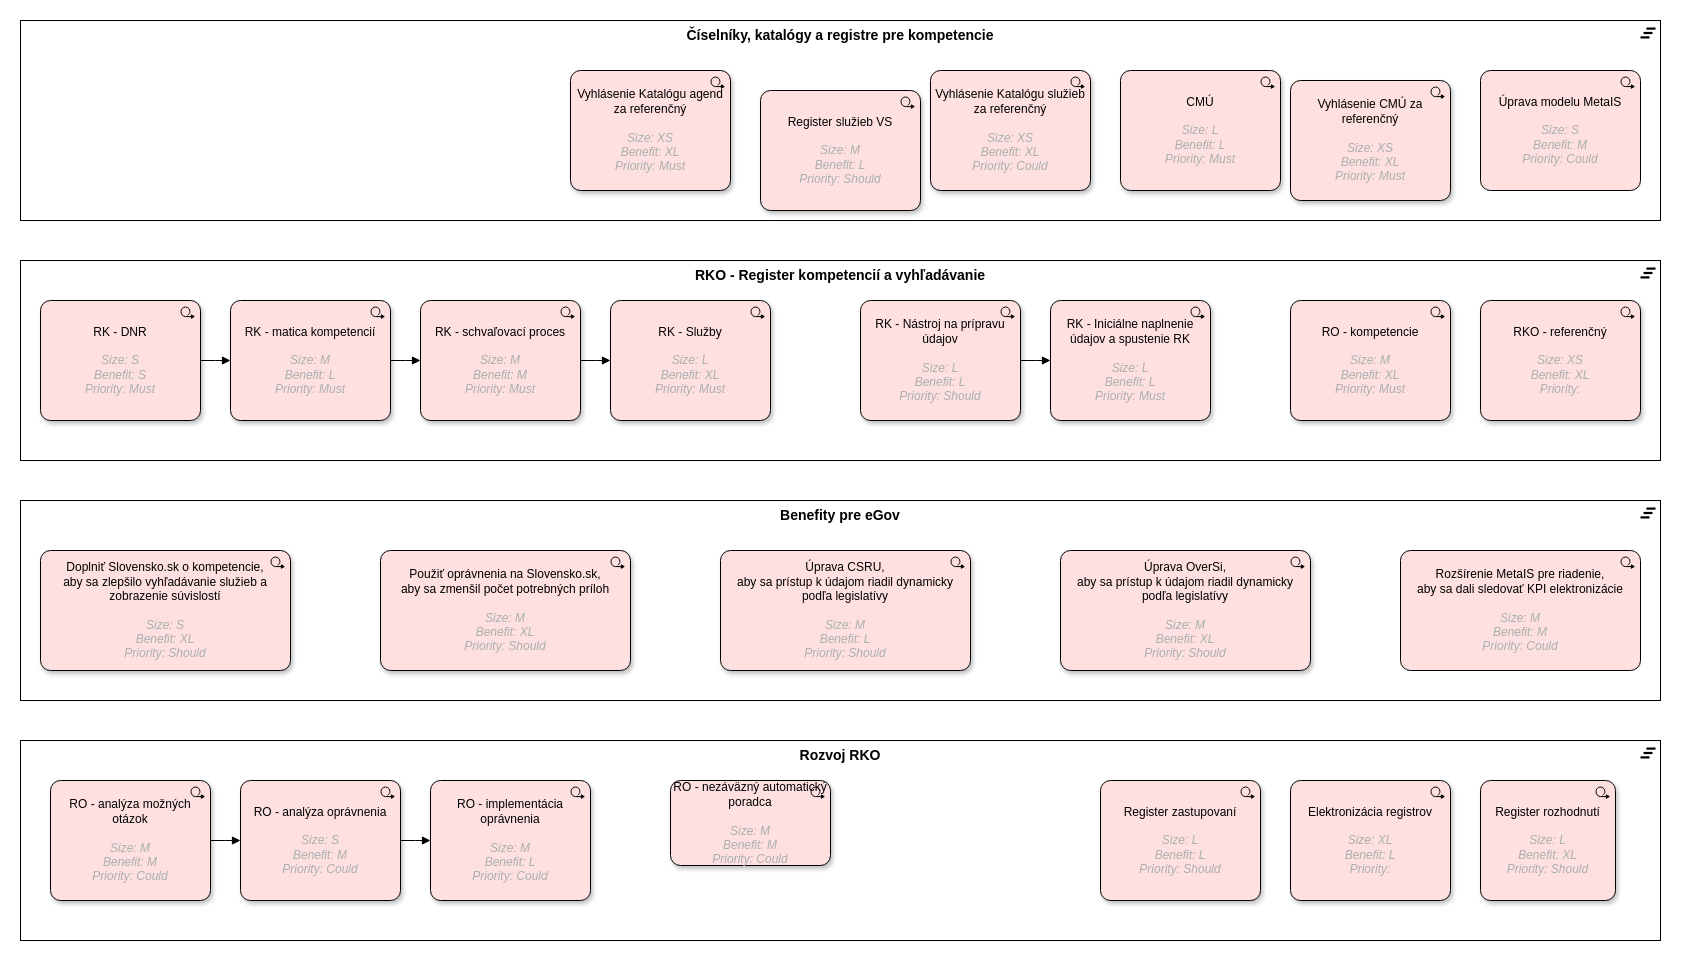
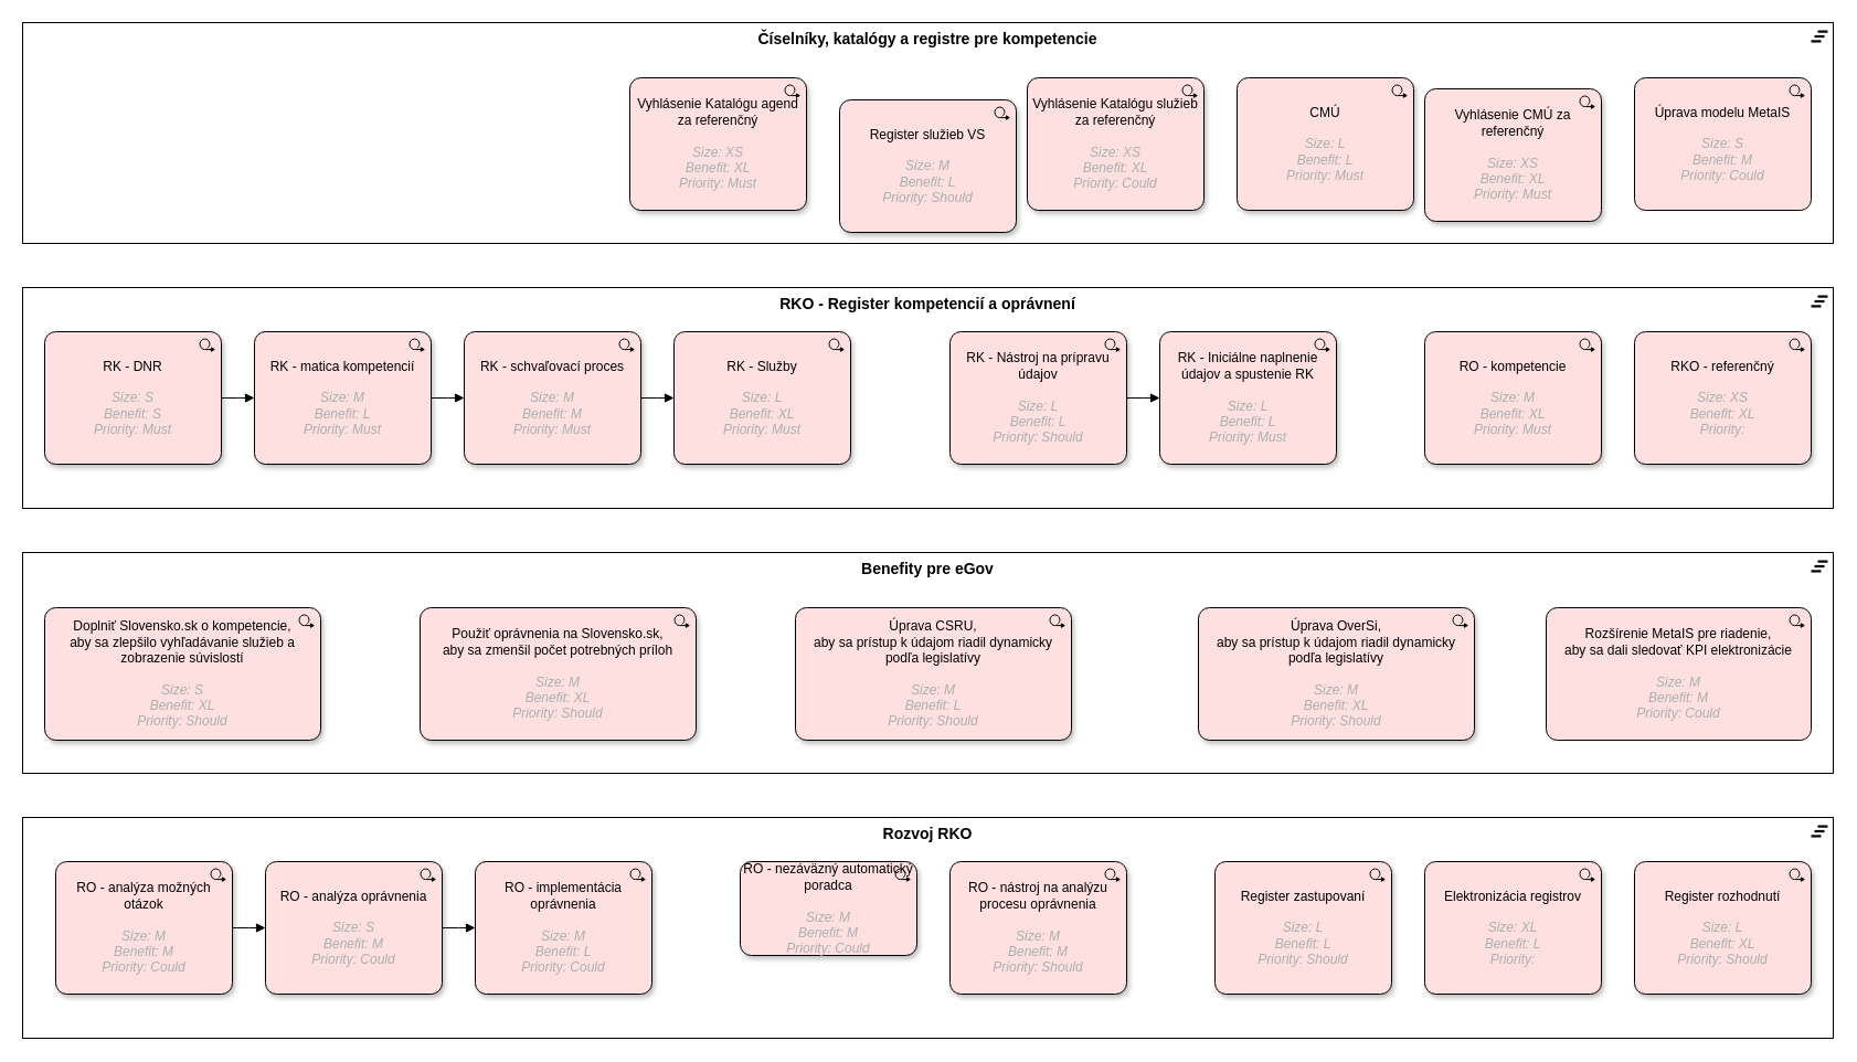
- <mxCell id="4" value="&lt;span style=&quot;text-align: left;&quot;&gt;RKO - Register kompetencií a vyhľadávanie&lt;/span&gt;" style="html=1;outlineConnect=0;whiteSpace=wrap;fillColor=#FFFFFF;shape=mxgraph.archimate3.application;appType=plateau;strokeColor=#000000;align=center;verticalAlign=top;fontFamily=Helvetica;fontSize=14;fontColor=default;fontStyle=1;" parent="1" vertex="1"><mxGeometry x="20" y="260" width="1640" height="200" as="geometry" /></mxCell>
+ <mxCell id="4" value="&lt;span style=&quot;text-align: left;&quot;&gt;RKO - Register kompetencií a oprávnení&lt;/span&gt;" style="html=1;outlineConnect=0;whiteSpace=wrap;fillColor=#FFFFFF;shape=mxgraph.archimate3.application;appType=plateau;strokeColor=#000000;align=center;verticalAlign=top;fontFamily=Helvetica;fontSize=14;fontColor=default;fontStyle=1;" parent="1" vertex="1"><mxGeometry x="20" y="260" width="1640" height="200" as="geometry" /></mxCell>
- <mxCell id="28" value="Úprava OverSi, &#10;aby sa prístup k údajom riadil dynamicky podľa legislatívy&lt;div&gt;&lt;br&gt;&lt;i style=&quot;color: rgb(170, 175, 175);&quot;&gt;Size: M&lt;/i&gt;&lt;br&gt;&lt;i style=&quot;color: rgb(170, 175, 175);&quot;&gt;Benefit: XL&lt;/i&gt;&lt;div&gt;&lt;i style=&quot;color: rgb(170, 175, 175);&quot;&gt;Priority: Should&lt;/i&gt;&lt;/div&gt;&lt;/div&gt;" style="html=1;outlineConnect=0;whiteSpace=wrap;fillColor=#FFE0E0;strokeColor=#000000;shape=mxgraph.archimate3.application;appType=workPackage;archiType=rounded;shadow=1;verticalAlign=middle;" parent="1" vertex="1"><mxGeometry x="1060" y="550" width="250" height="120" as="geometry" /></mxCell>
+ <mxCell id="28" value="Úprava OverSi, &#10;aby sa prístup k údajom riadil dynamicky podľa legislatívy&lt;div&gt;&lt;br&gt;&lt;i style=&quot;color: rgb(170, 175, 175);&quot;&gt;Size: M&lt;/i&gt;&lt;br&gt;&lt;i style=&quot;color: rgb(170, 175, 175);&quot;&gt;Benefit: XL&lt;/i&gt;&lt;div&gt;&lt;i style=&quot;color: rgb(170, 175, 175);&quot;&gt;Priority: Should&lt;/i&gt;&lt;/div&gt;&lt;/div&gt;" style="html=1;outlineConnect=0;whiteSpace=wrap;fillColor=#FFE0E0;strokeColor=#000000;shape=mxgraph.archimate3.application;appType=workPackage;archiType=rounded;shadow=1;verticalAlign=middle;" parent="1" vertex="1"><mxGeometry x="1085" y="550" width="250" height="120" as="geometry" /></mxCell>
+ <mxCell id="23" value="RO - nástroj na analýzu procesu oprávnenia&lt;div&gt;&lt;br&gt;&lt;i style=&quot;color: rgb(170, 175, 175);&quot;&gt;Size: M&lt;/i&gt;&lt;br&gt;&lt;i style=&quot;color: rgb(170, 175, 175);&quot;&gt;Benefit: M&lt;/i&gt;&lt;div&gt;&lt;i style=&quot;color: rgb(170, 175, 175);&quot;&gt;Priority: Should&lt;/i&gt;&lt;/div&gt;&lt;/div&gt;" style="html=1;outlineConnect=0;whiteSpace=wrap;fillColor=#FFE0E0;strokeColor=#000000;shape=mxgraph.archimate3.application;appType=workPackage;archiType=rounded;shadow=1;verticalAlign=middle;" parent="1" vertex="1"><mxGeometry x="860" y="780" width="160" height="120" as="geometry" /></mxCell>
- <mxCell id="30" value="Register rozhodnutí&lt;div&gt;&lt;br&gt;&lt;i style=&quot;color: rgb(170, 175, 175);&quot;&gt;Size: L&lt;/i&gt;&lt;br&gt;&lt;i style=&quot;color: rgb(170, 175, 175);&quot;&gt;Benefit: XL&lt;/i&gt;&lt;div&gt;&lt;i style=&quot;color: rgb(170, 175, 175);&quot;&gt;Priority: Should&lt;/i&gt;&lt;/div&gt;&lt;/div&gt;" style="html=1;outlineConnect=0;whiteSpace=wrap;fillColor=#FFE0E0;strokeColor=#000000;shape=mxgraph.archimate3.application;appType=workPackage;archiType=rounded;shadow=1;verticalAlign=middle;" parent="1" vertex="1"><mxGeometry x="1480" y="780" width="135" height="120" as="geometry" /></mxCell>
+ <mxCell id="30" value="Register rozhodnutí&lt;div&gt;&lt;br&gt;&lt;i style=&quot;color: rgb(170, 175, 175);&quot;&gt;Size: L&lt;/i&gt;&lt;br&gt;&lt;i style=&quot;color: rgb(170, 175, 175);&quot;&gt;Benefit: XL&lt;/i&gt;&lt;div&gt;&lt;i style=&quot;color: rgb(170, 175, 175);&quot;&gt;Priority: Should&lt;/i&gt;&lt;/div&gt;&lt;/div&gt;" style="html=1;outlineConnect=0;whiteSpace=wrap;fillColor=#FFE0E0;strokeColor=#000000;shape=mxgraph.archimate3.application;appType=workPackage;archiType=rounded;shadow=1;verticalAlign=middle;" parent="1" vertex="1"><mxGeometry x="1480" y="780" width="160" height="120" as="geometry" /></mxCell>
